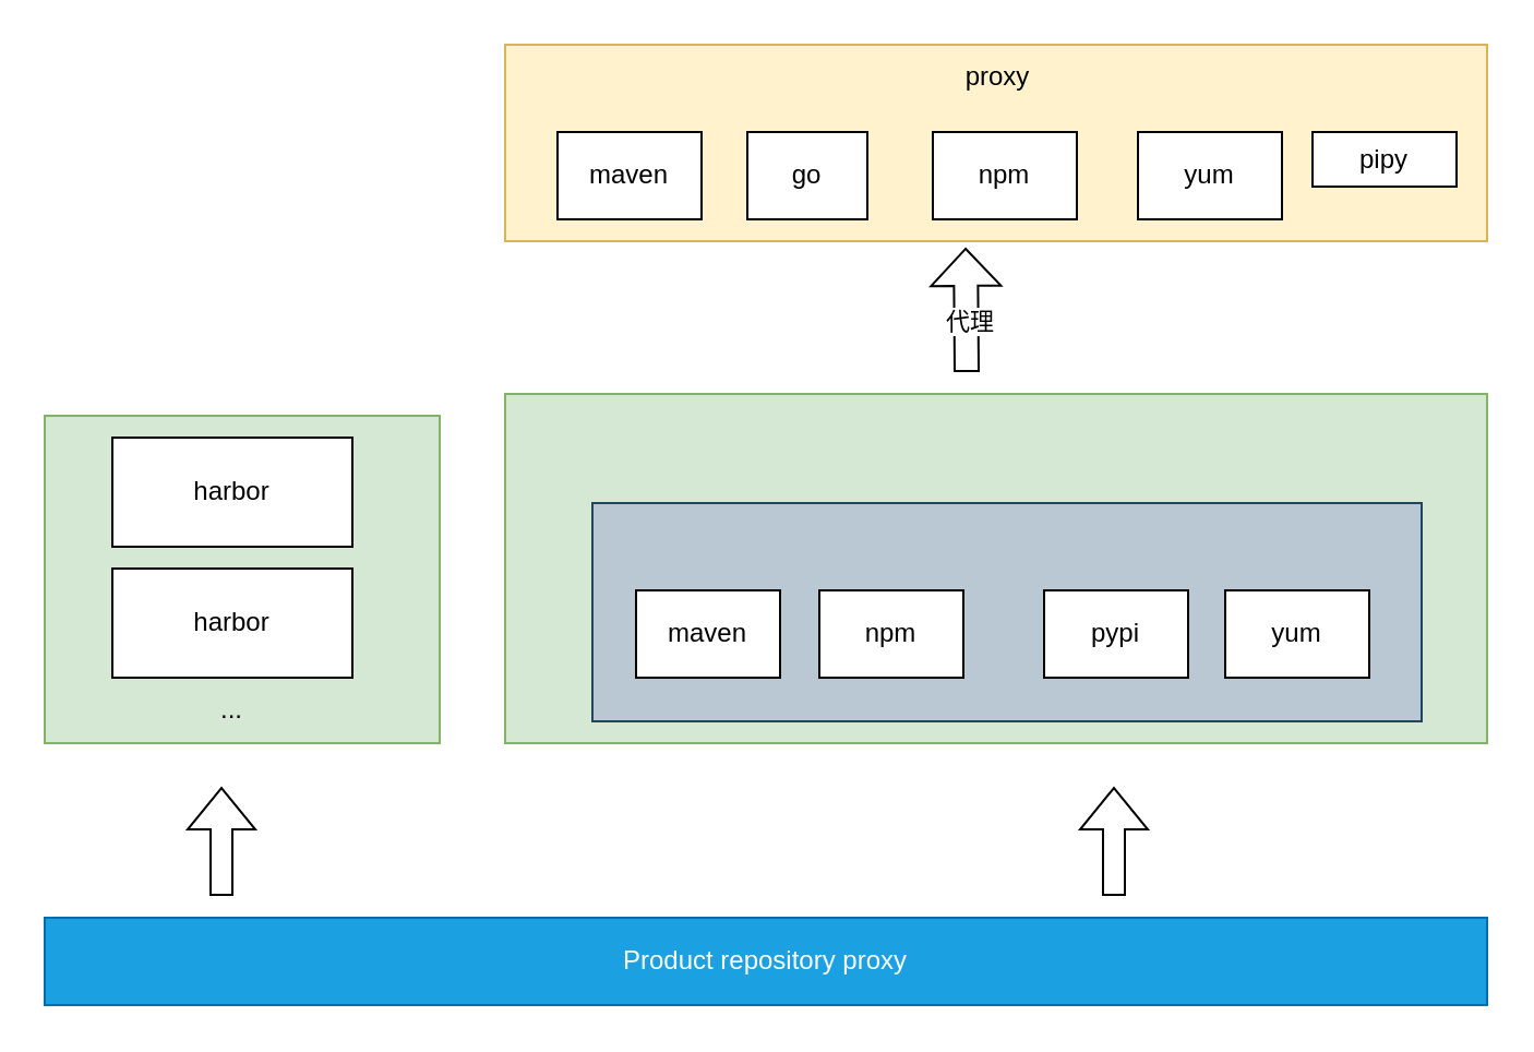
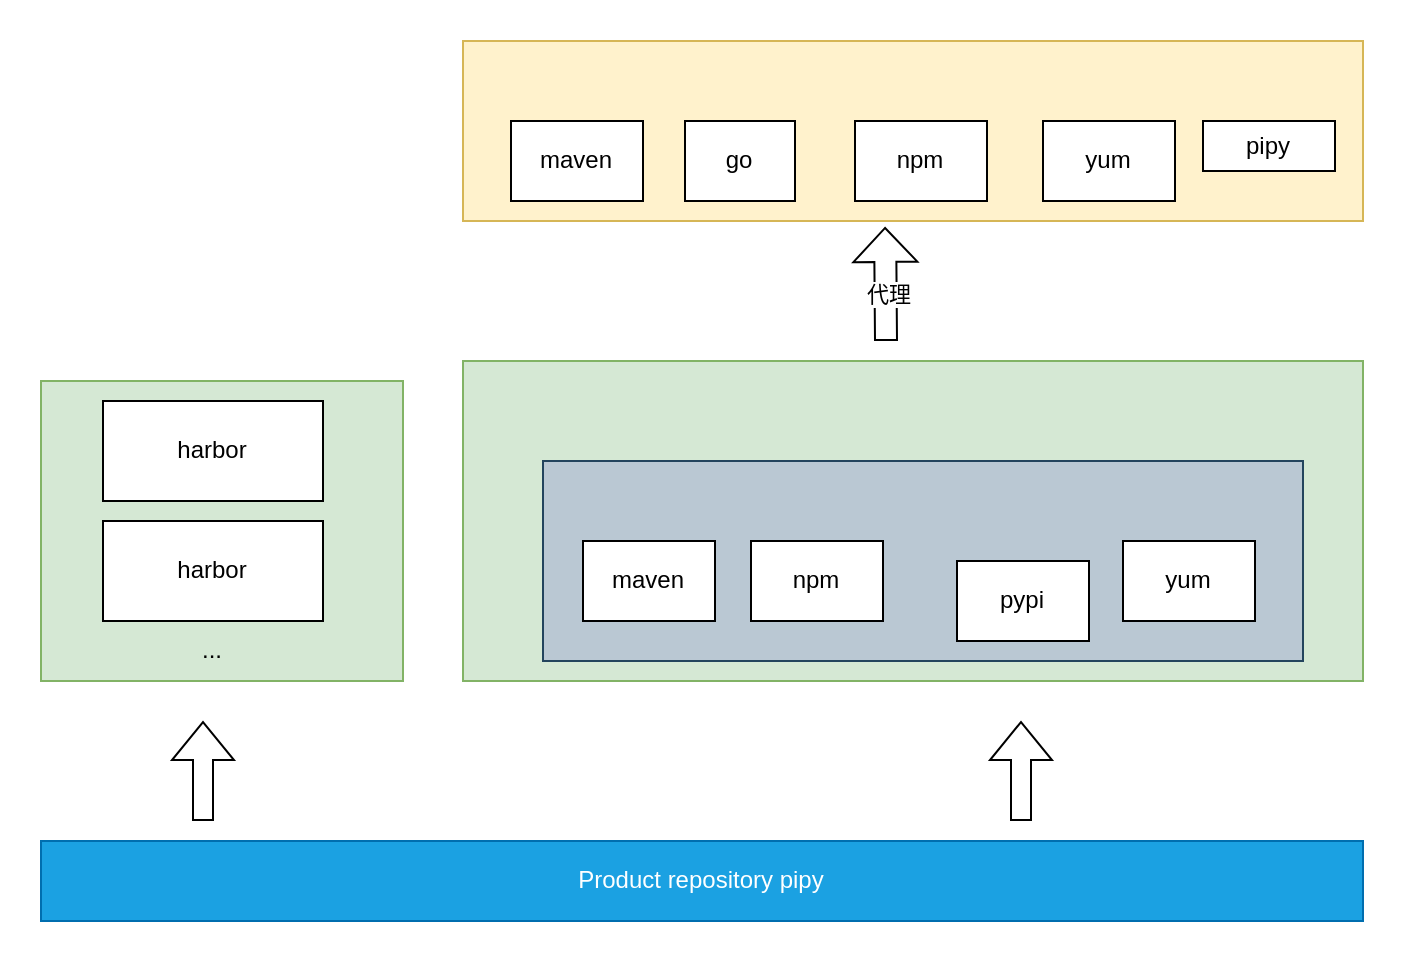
- <mxCell id="21" value="proxy" style="text;html=1;strokeColor=none;fillColor=none;align=center;verticalAlign=middle;whiteSpace=wrap;rounded=0;" parent="1" vertex="1"><mxGeometry x="427" y="20" width="60" height="30" as="geometry" /></mxCell>
- <mxCell id="13" value="pypi" style="rounded=0;whiteSpace=wrap;html=1;" parent="1" vertex="1"><mxGeometry x="478" y="270" width="66" height="40" as="geometry" /></mxCell>
+ <mxCell id="13" value="pypi" style="rounded=0;whiteSpace=wrap;html=1;" parent="1" vertex="1"><mxGeometry x="478" y="280" width="66" height="40" as="geometry" /></mxCell>
- <mxCell id="3" value="Product repository proxy" style="rounded=0;whiteSpace=wrap;html=1;fillColor=#1ba1e2;strokeColor=#006EAF;fontColor=#ffffff;" parent="1" vertex="1"><mxGeometry x="20" y="420" width="661" height="40" as="geometry" /></mxCell>
+ <mxCell id="3" value="Product repository pipy" style="rounded=0;whiteSpace=wrap;html=1;fillColor=#1ba1e2;strokeColor=#006EAF;fontColor=#ffffff;" parent="1" vertex="1"><mxGeometry x="20" y="420" width="661" height="40" as="geometry" /></mxCell>
